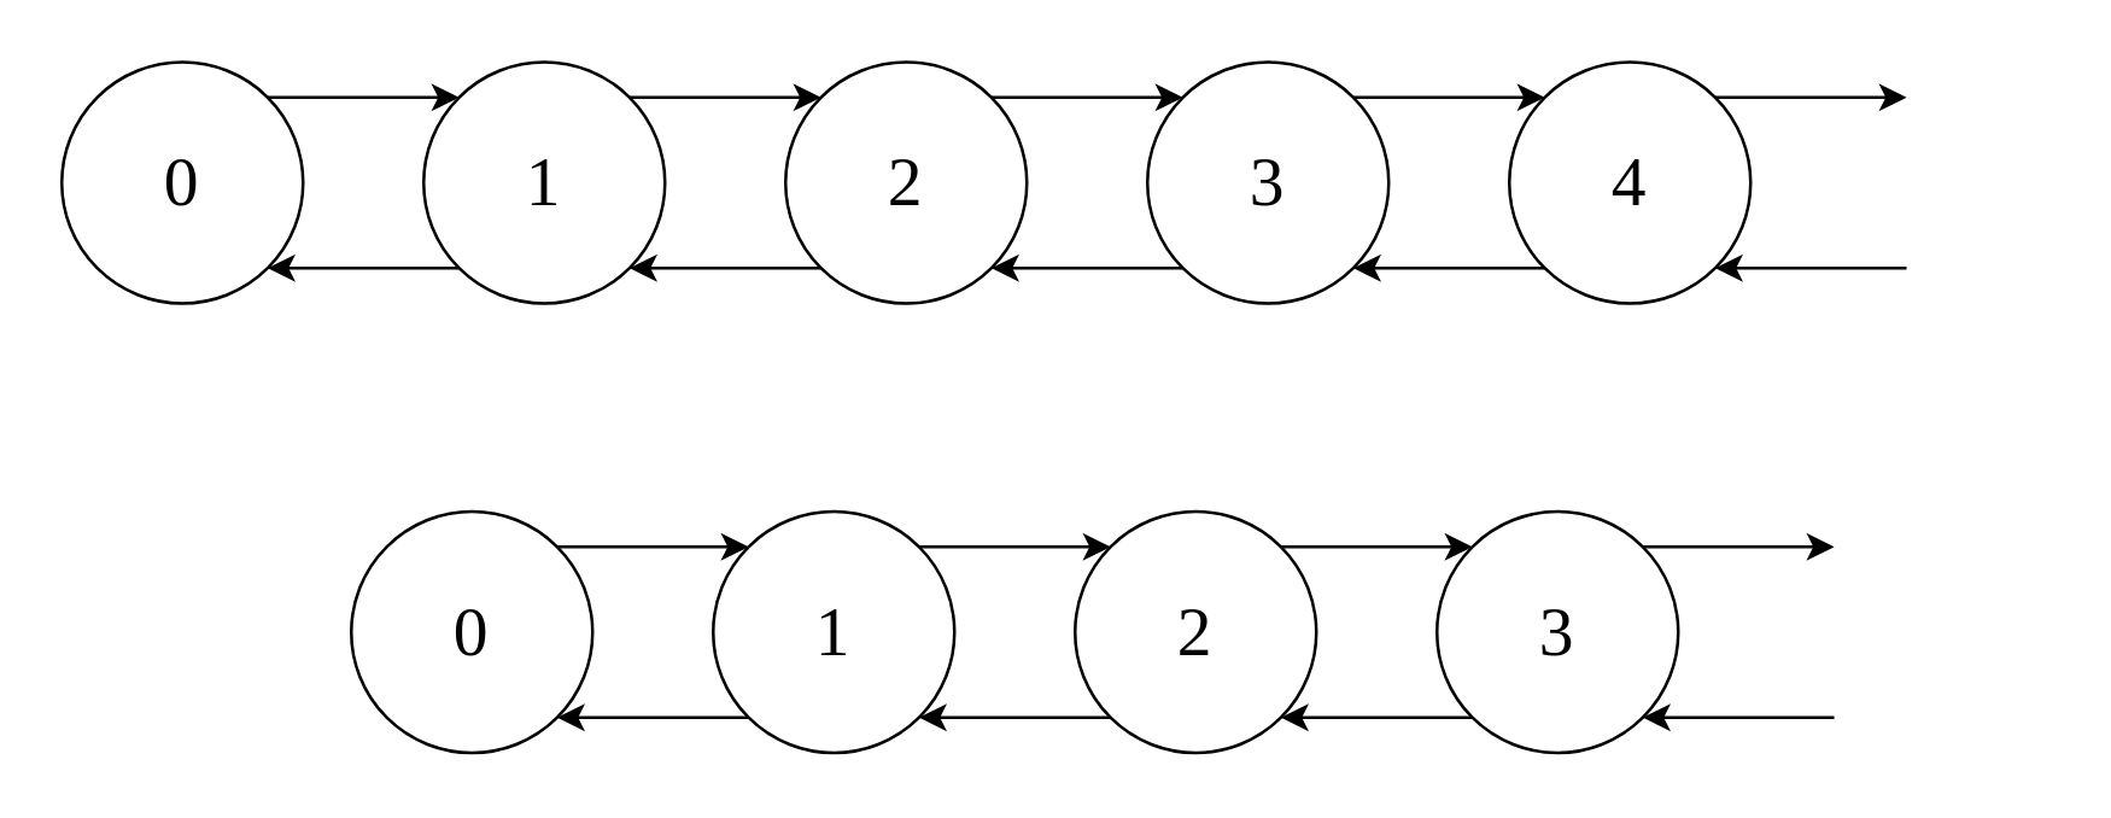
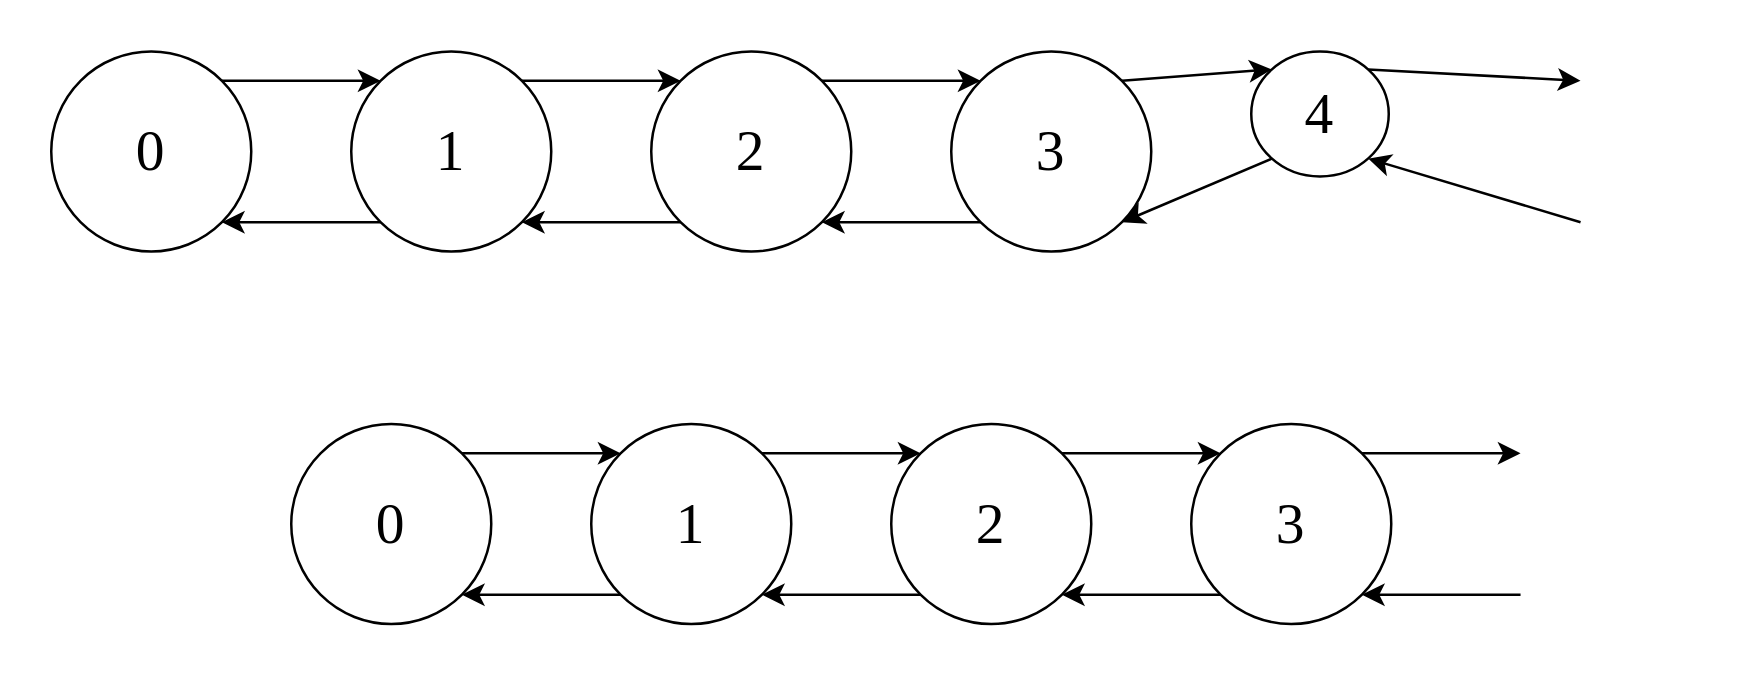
- <mxCell id="6" value="4" style="ellipse;whiteSpace=wrap;html=1;aspect=fixed;fontFamily=Comic Sans MS;fontSize=23;" vertex="1" parent="1"><mxGeometry x="500" y="20" width="80" height="80" as="geometry" /></mxCell>
+ <mxCell id="6" value="4" style="ellipse;whiteSpace=wrap;html=1;aspect=fixed;fontFamily=Comic Sans MS;fontSize=23;" vertex="1" parent="1"><mxGeometry x="500" y="20" width="55" height="50" as="geometry" /></mxCell>
